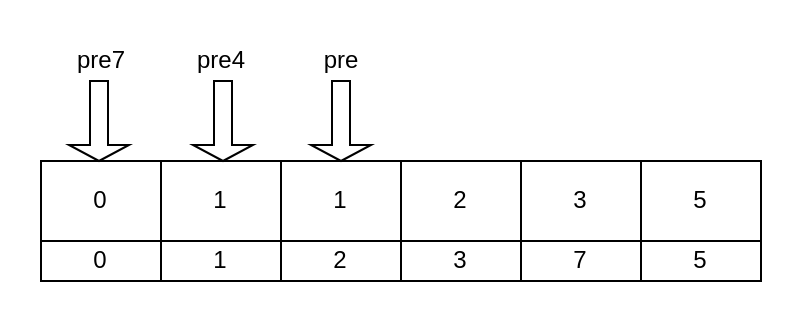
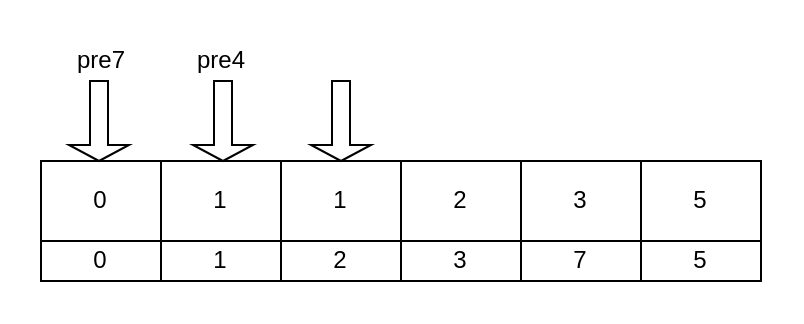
- <mxCell id="15" value="pre" style="text;html=1;align=center;verticalAlign=middle;resizable=0;points=[];autosize=1;strokeColor=none;fillColor=none;" parent="1" vertex="1"><mxGeometry x="155" y="20" width="30" height="20" as="geometry" /></mxCell>
